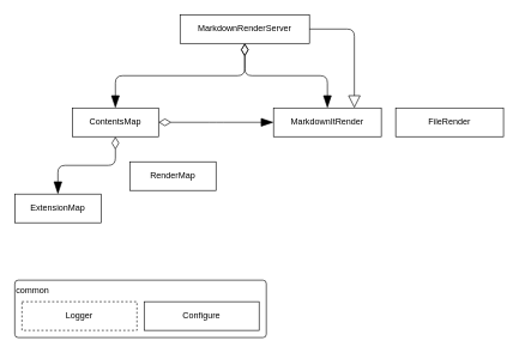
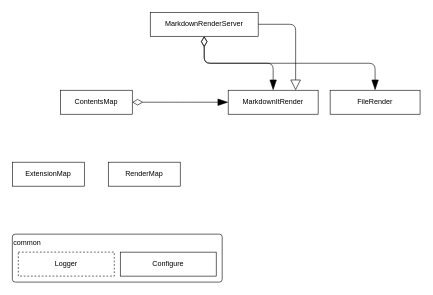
- <mxCell id="10" style="edgeStyle=elbowEdgeStyle;elbow=vertical;html=1;startArrow=diamondThin;startFill=0;targetPerimeterSpacing=0;startSize=15;endSize=15;endArrow=blockThin;endFill=1;" edge="1" parent="1" source="9" target="4"><mxGeometry relative="1" as="geometry"><mxPoint x="170" y="200" as="sourcePoint" /><mxPoint x="250" y="280" as="targetPoint" /></mxGeometry></mxCell>
+ <mxCell id="10" style="edgeStyle=elbowEdgeStyle;elbow=vertical;html=1;startArrow=diamondThin;startFill=0;targetPerimeterSpacing=0;startSize=15;endSize=15;endArrow=blockThin;endFill=1;" edge="1" parent="1" source="9" target="15"><mxGeometry relative="1" as="geometry"><mxPoint x="170" y="200" as="sourcePoint" /><mxPoint x="250" y="280" as="targetPoint" /></mxGeometry></mxCell>
- <mxCell id="2" style="edgeStyle=elbowEdgeStyle;html=1;entryX=0.5;entryY=0;entryDx=0;entryDy=0;elbow=vertical;startArrow=diamondThin;startFill=0;targetPerimeterSpacing=0;startSize=15;endSize=15;endArrow=blockThin;endFill=1;" edge="1" parent="1" source="4" target="5"><mxGeometry relative="1" as="geometry" /></mxCell>
- <mxCell id="6" value="RenderMap" style="rounded=0;whiteSpace=wrap;html=1;fillColor=none;" vertex="1" parent="1"><mxGeometry x="180" y="225" width="120" height="40" as="geometry" /></mxCell>
+ <mxCell id="6" value="RenderMap" style="rounded=0;whiteSpace=wrap;html=1;fillColor=none;" vertex="1" parent="1"><mxGeometry x="180" y="270" width="120" height="40" as="geometry" /></mxCell>
